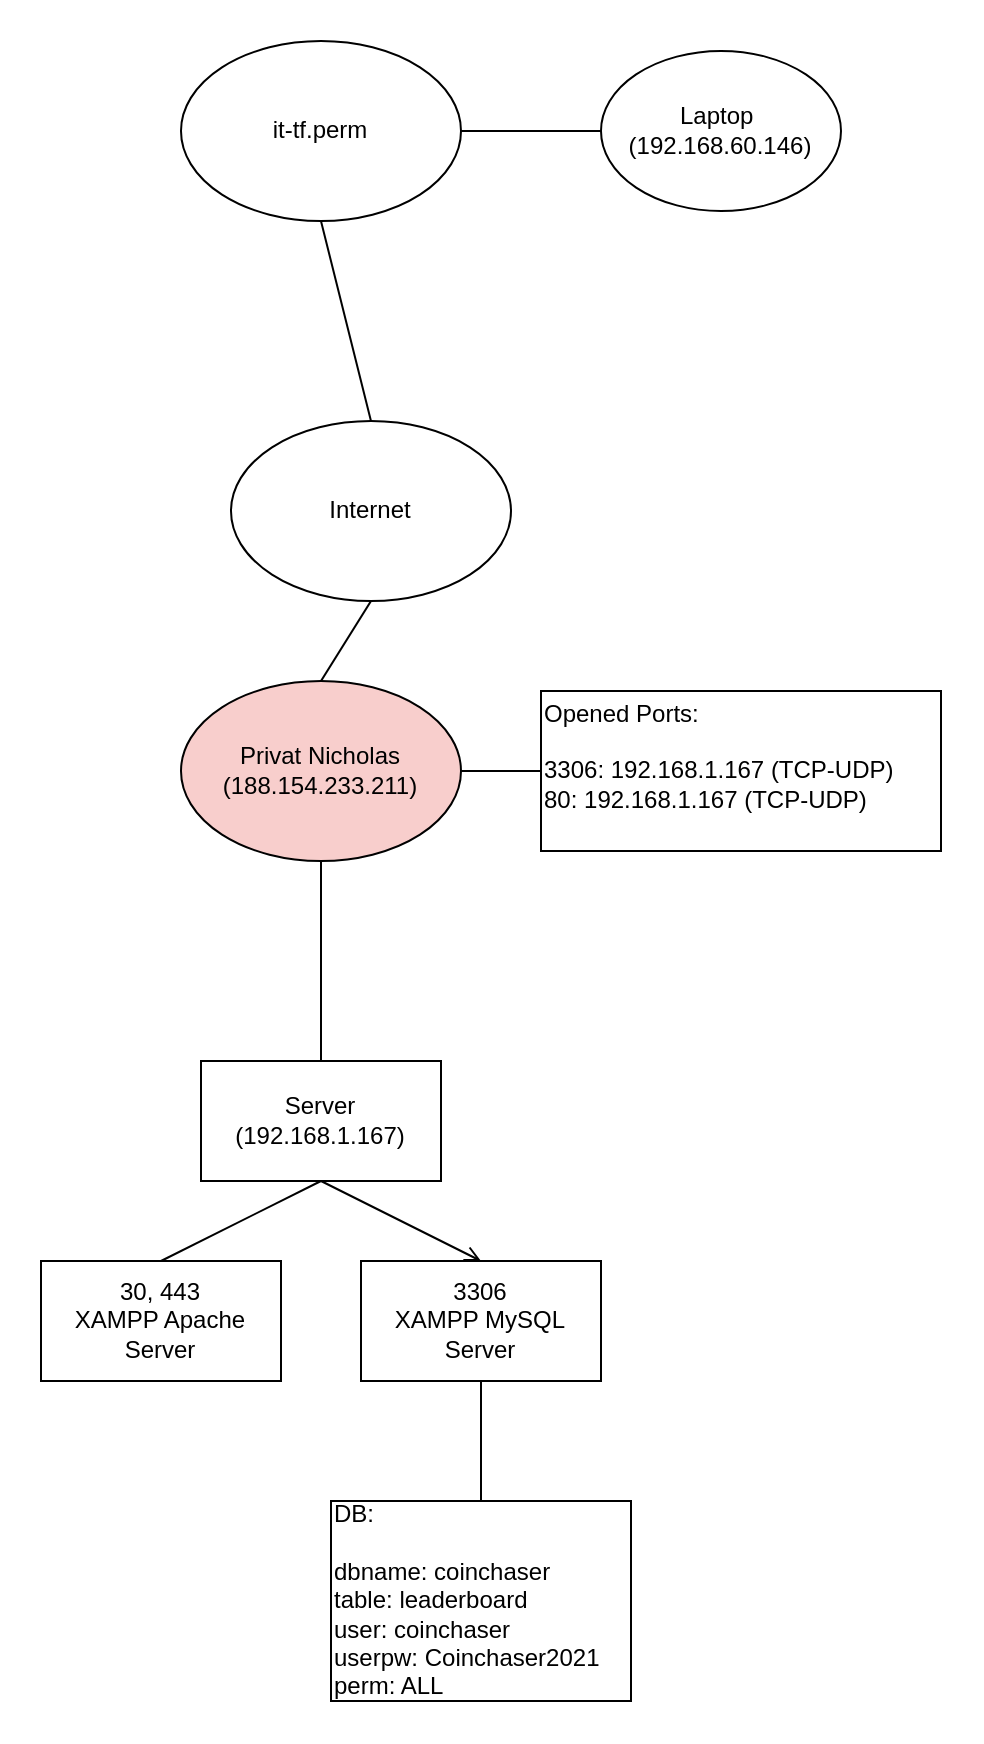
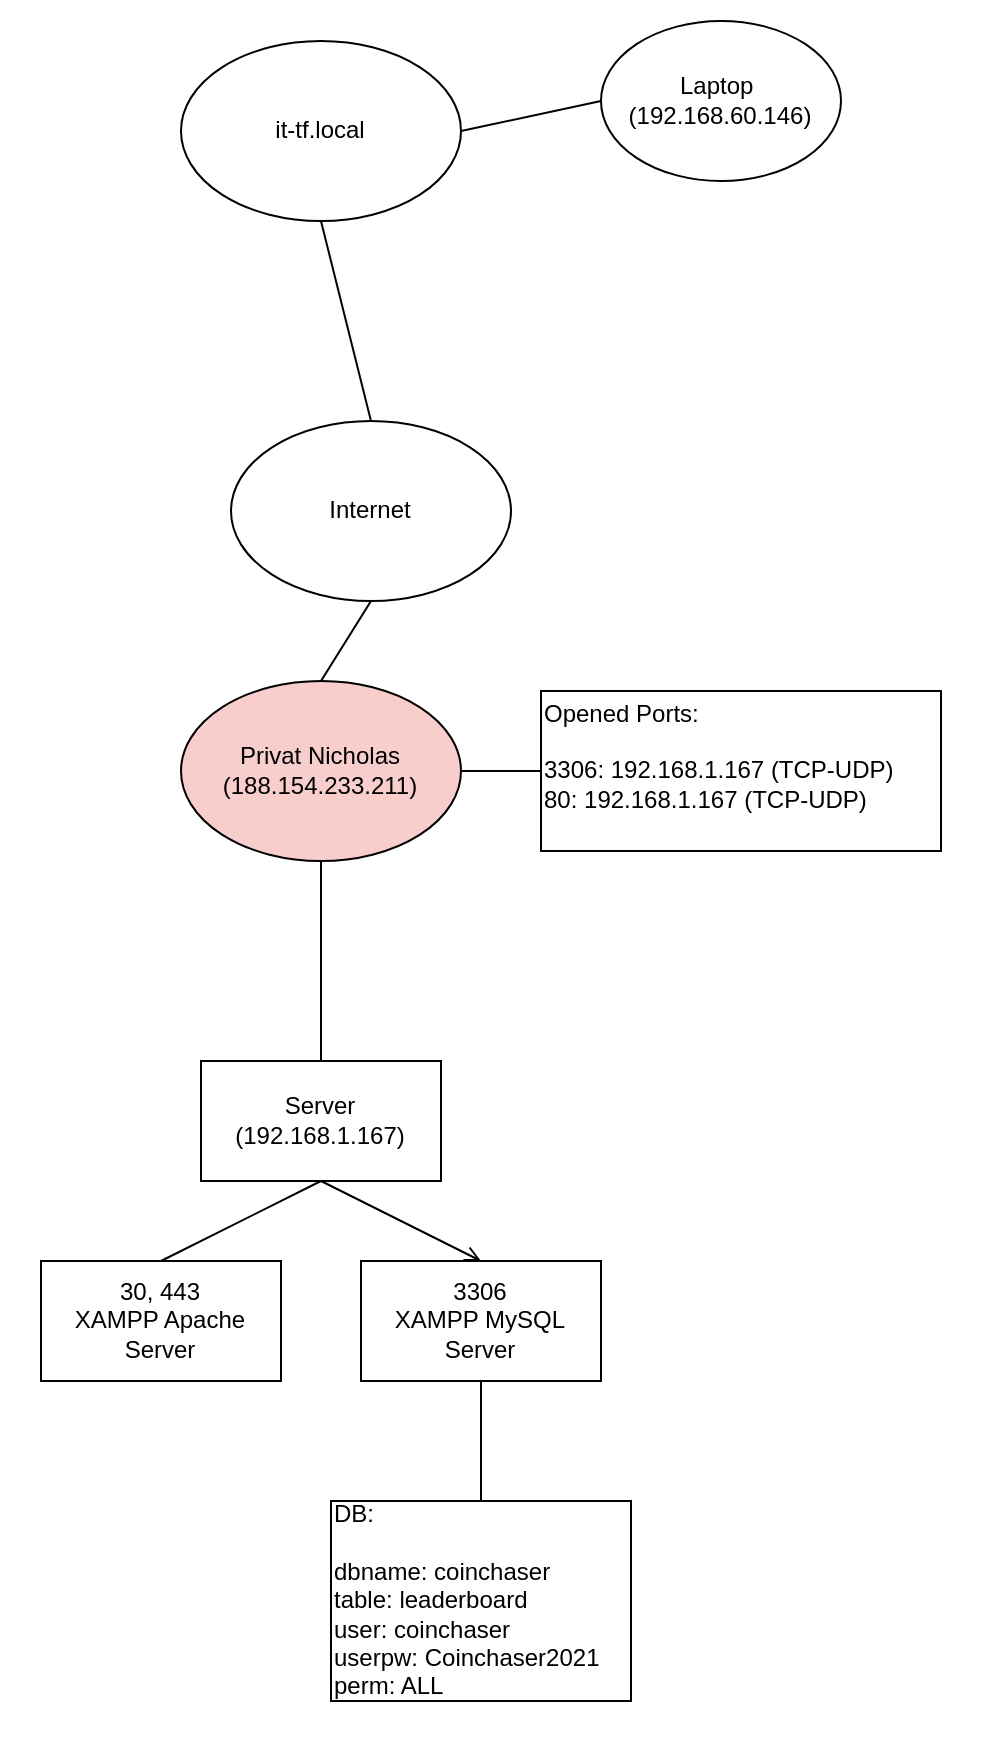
- <mxCell id="2" value="it-tf.perm" style="ellipse;whiteSpace=wrap;html=1;" vertex="1" parent="1"><mxGeometry x="90" y="20" width="140" height="90" as="geometry" /></mxCell>
+ <mxCell id="2" value="it-tf.local" style="ellipse;whiteSpace=wrap;html=1;" vertex="1" parent="1"><mxGeometry x="90" y="20" width="140" height="90" as="geometry" /></mxCell>
- <mxCell id="10" value="Laptop&amp;nbsp;&lt;br&gt;(192.168.60.146)" style="ellipse;whiteSpace=wrap;html=1;" vertex="1" parent="1"><mxGeometry x="300" y="25" width="120" height="80" as="geometry" /></mxCell>
+ <mxCell id="10" value="Laptop&amp;nbsp;&lt;br&gt;(192.168.60.146)" style="ellipse;whiteSpace=wrap;html=1;" vertex="1" parent="1"><mxGeometry x="300" y="10" width="120" height="80" as="geometry" /></mxCell>
